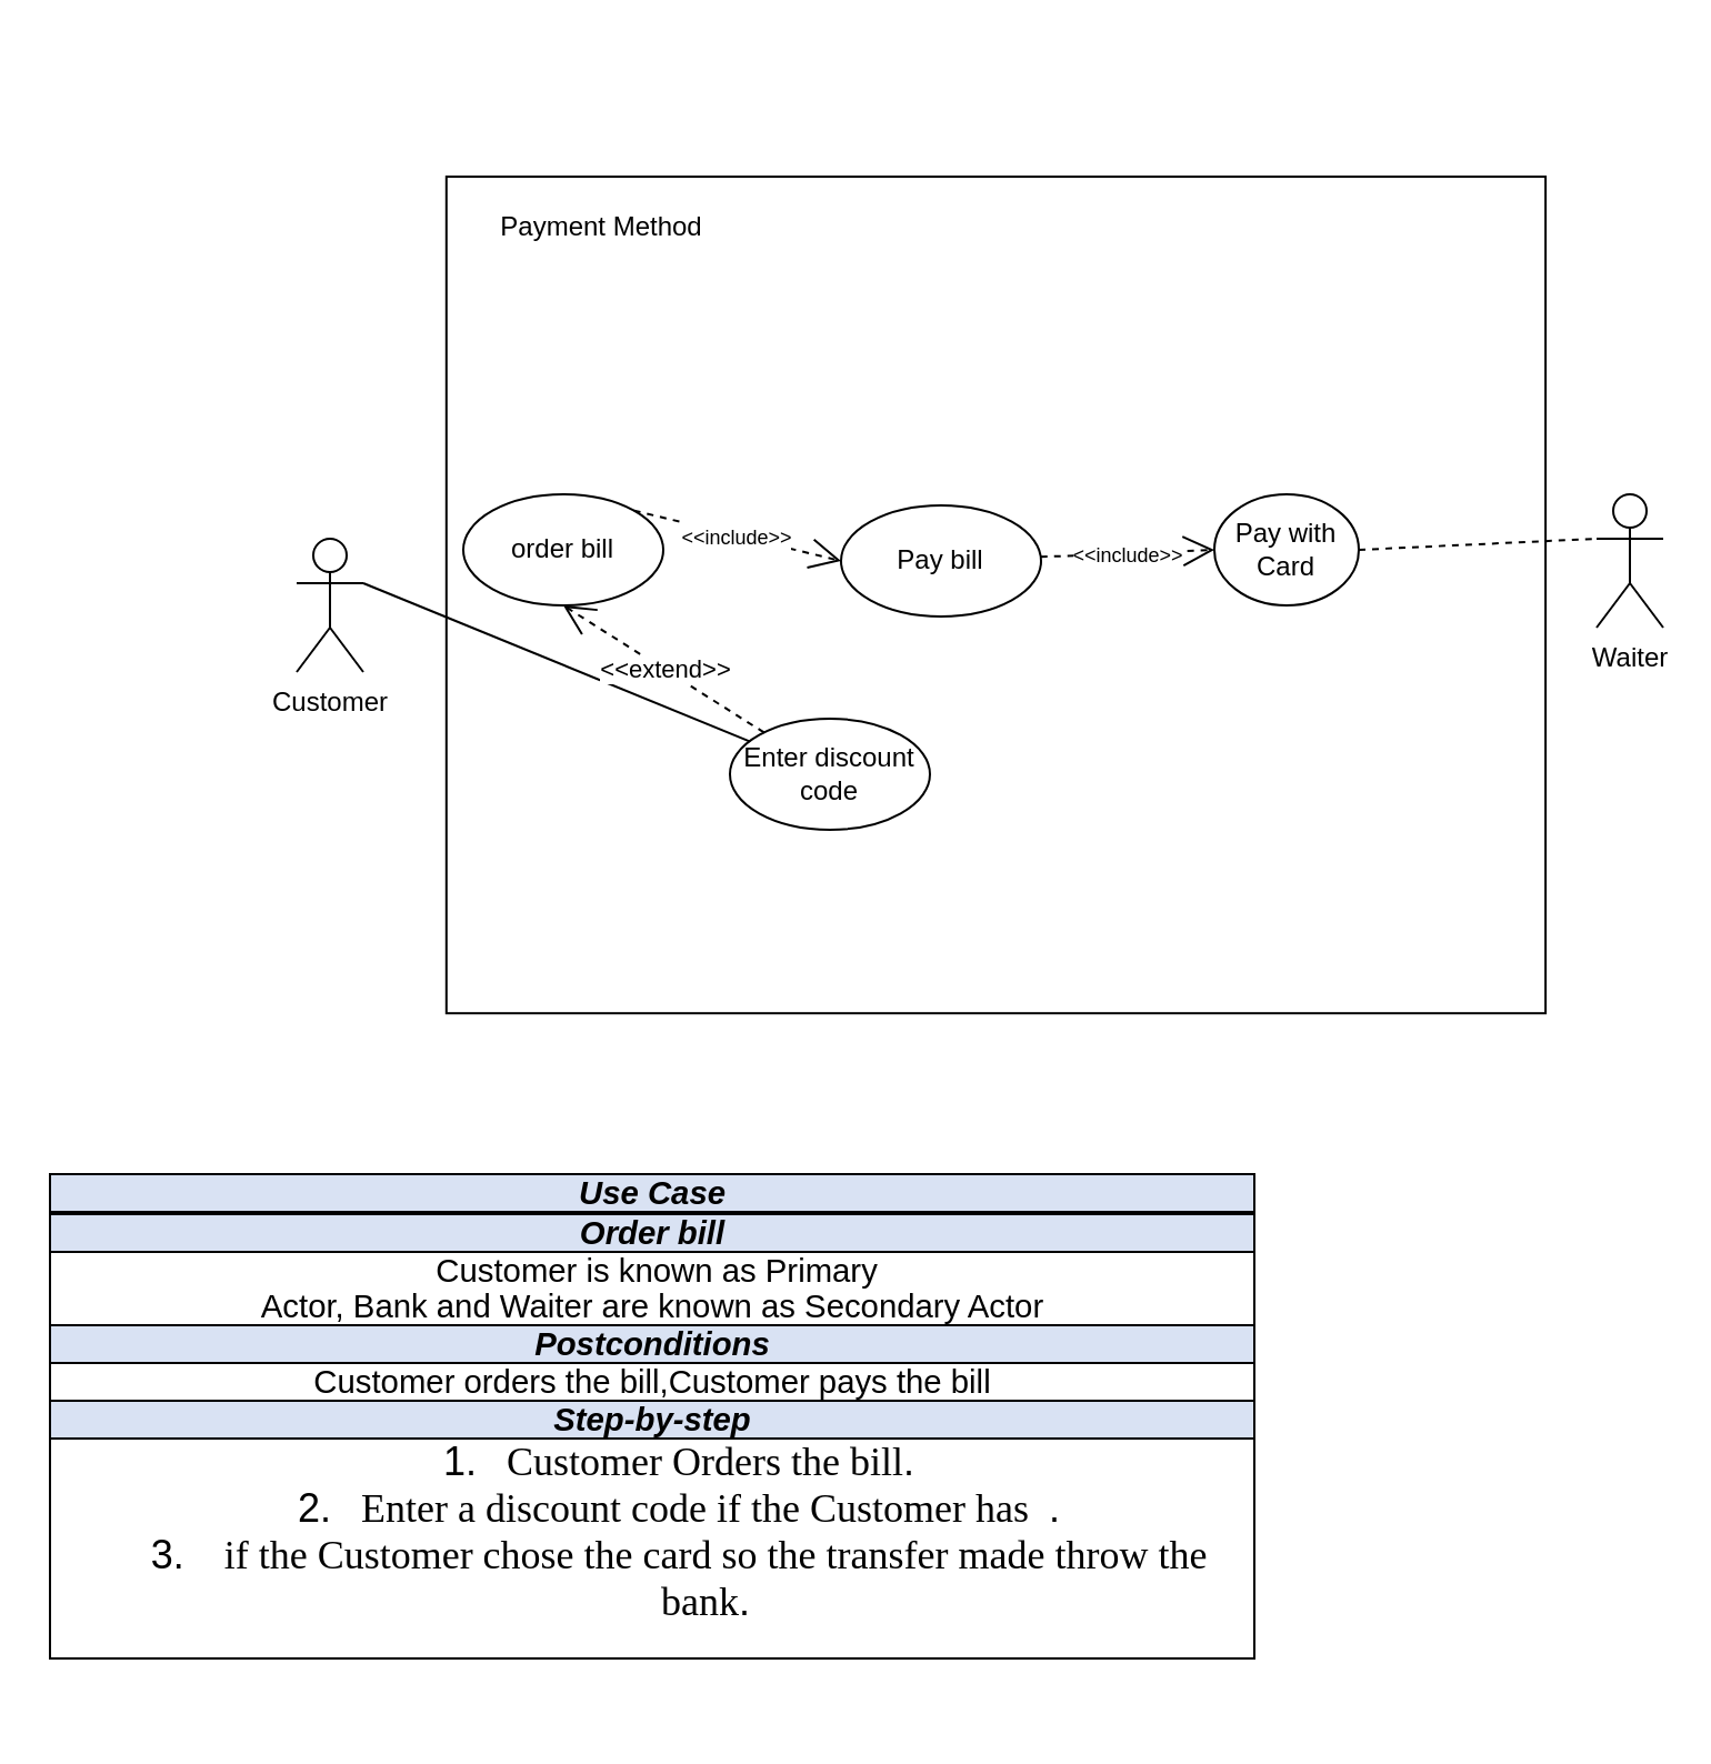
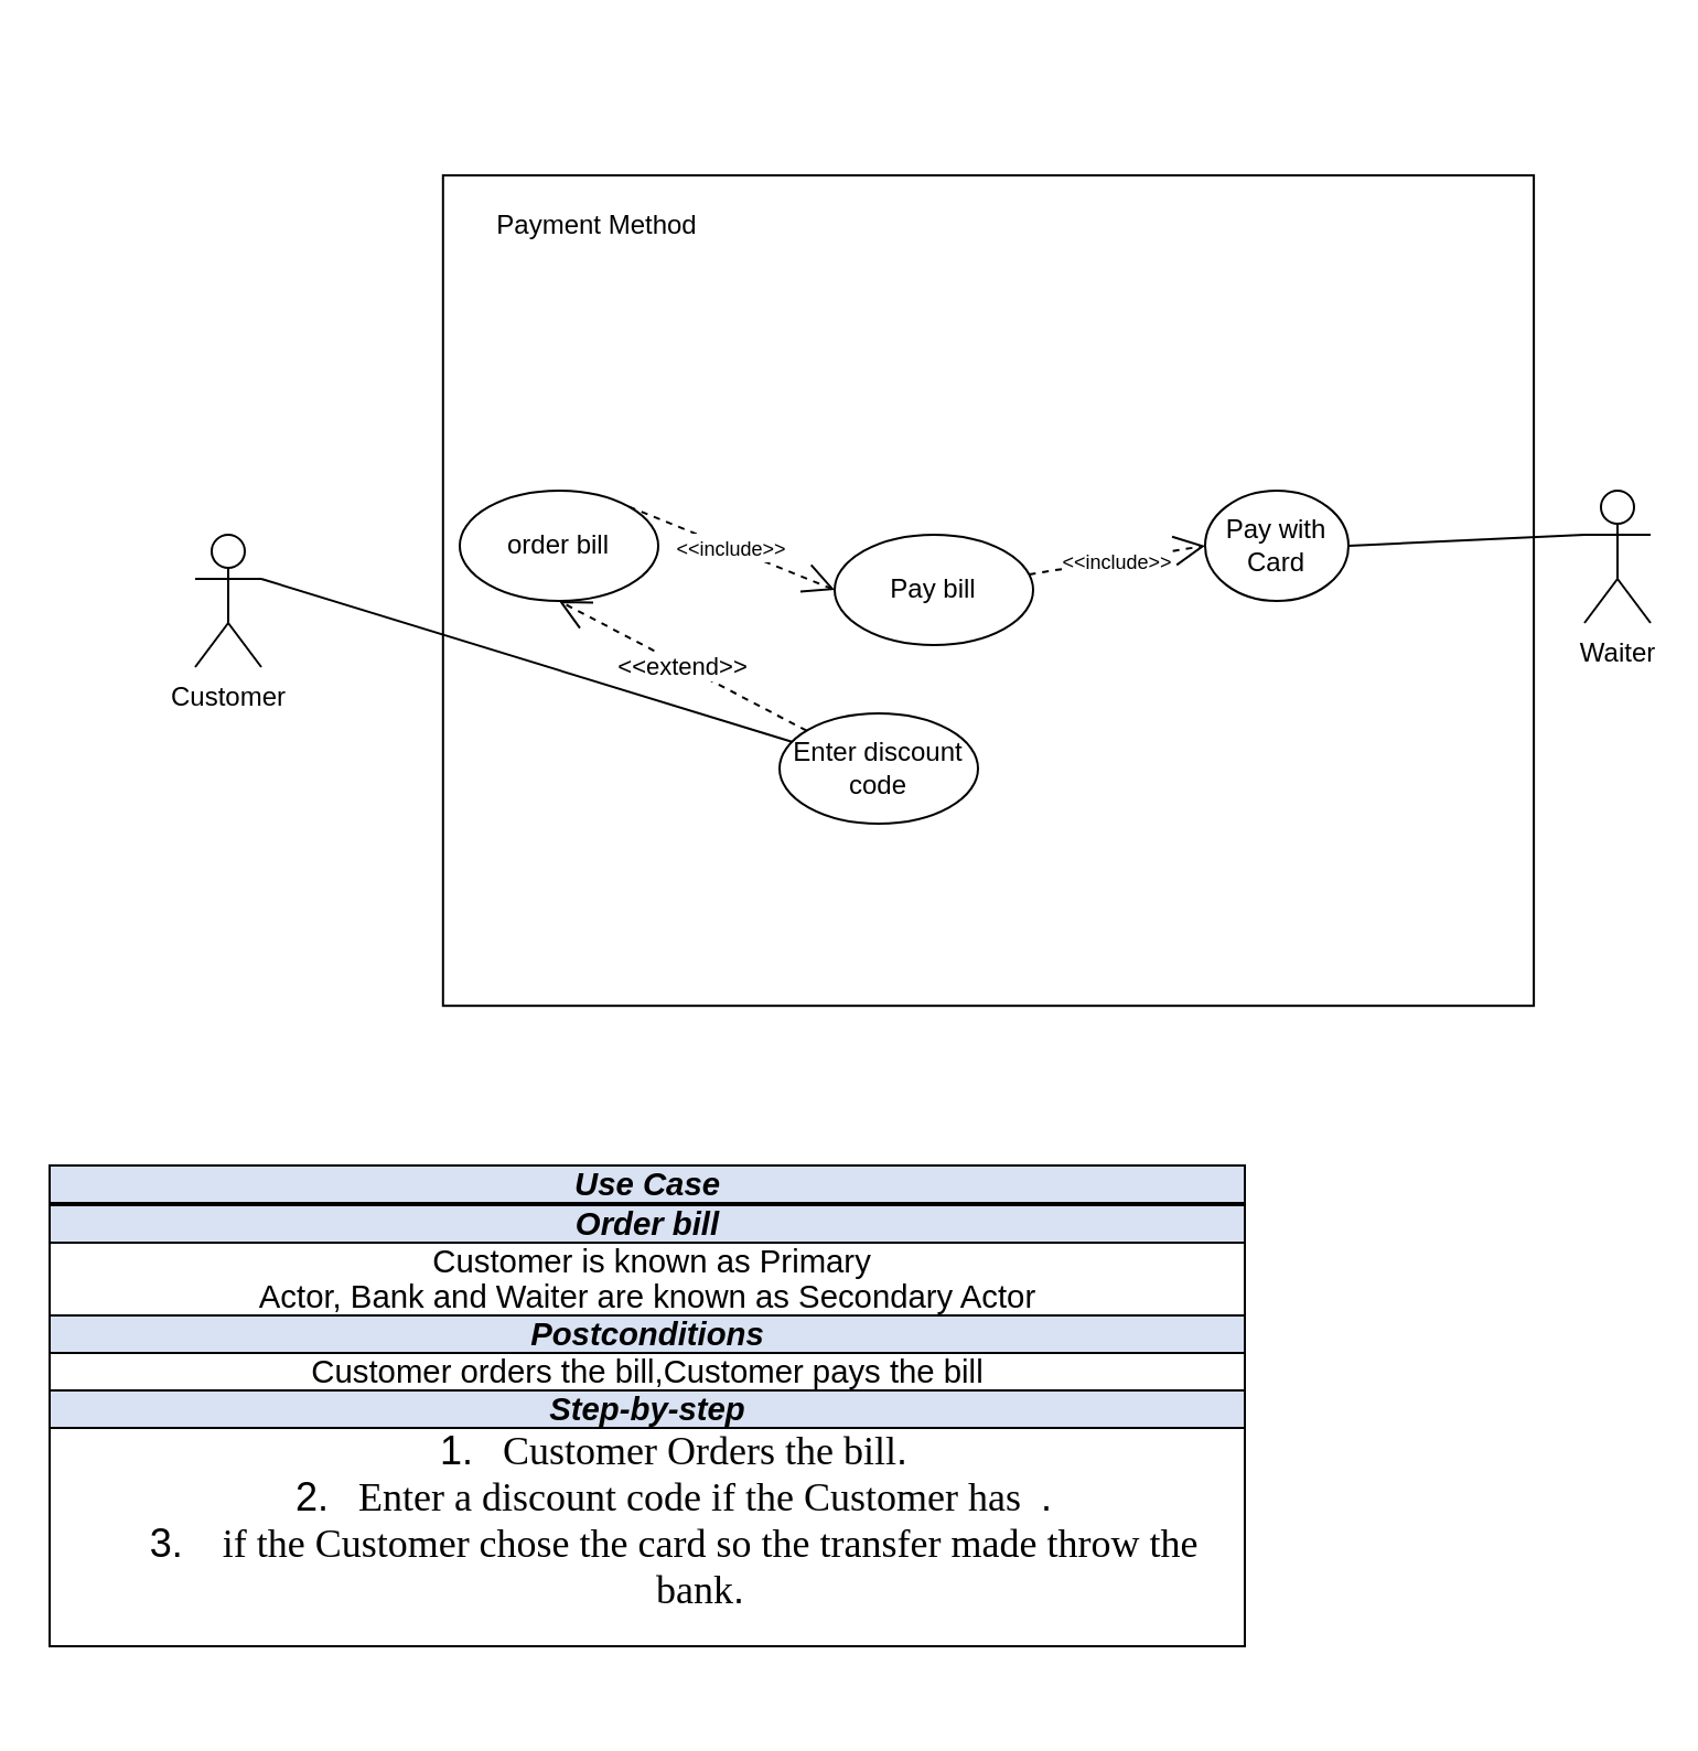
- <mxCell id="13" value="" style="endArrow=none;html=1;rounded=0;exitX=1;exitY=0.5;exitDx=0;exitDy=0;entryX=0;entryY=0.333;entryDx=0;entryDy=0;entryPerimeter=0;dashed=1;" parent="1" source="11" target="12" edge="1"><mxGeometry width="50" height="50" relative="1" as="geometry"><mxPoint x="608" y="146" as="sourcePoint" /><mxPoint x="738" y="148" as="targetPoint" /></mxGeometry></mxCell>
+ <mxCell id="13" value="" style="endArrow=none;html=1;rounded=0;exitX=1;exitY=0.5;exitDx=0;exitDy=0;entryX=0;entryY=0.333;entryDx=0;entryDy=0;entryPerimeter=0;" parent="1" source="11" target="12" edge="1"><mxGeometry width="50" height="50" relative="1" as="geometry"><mxPoint x="608" y="146" as="sourcePoint" /><mxPoint x="738" y="148" as="targetPoint" /></mxGeometry></mxCell>
- <mxCell id="7" value="Pay bill" style="ellipse;whiteSpace=wrap;html=1;" parent="1" vertex="1"><mxGeometry x="378" y="227" width="90" height="50" as="geometry" /></mxCell>
+ <mxCell id="7" value="Pay bill" style="ellipse;whiteSpace=wrap;html=1;" parent="1" vertex="1"><mxGeometry x="378" y="242" width="90" height="50" as="geometry" /></mxCell>
- <mxCell id="4" value="Customer" style="shape=umlActor;verticalLabelPosition=bottom;verticalAlign=top;html=1;outlineConnect=0;" parent="1" vertex="1"><mxGeometry x="133" y="242" width="30" height="60" as="geometry" /></mxCell>
+ <mxCell id="4" value="Customer" style="shape=umlActor;verticalLabelPosition=bottom;verticalAlign=top;html=1;outlineConnect=0;" parent="1" vertex="1"><mxGeometry x="88" y="242" width="30" height="60" as="geometry" /></mxCell>
- <mxCell id="8" value="Enter discount code" style="ellipse;whiteSpace=wrap;html=1;" parent="1" vertex="1"><mxGeometry x="328" y="323" width="90" height="50" as="geometry" /></mxCell>
+ <mxCell id="8" value="Enter discount code" style="ellipse;whiteSpace=wrap;html=1;" parent="1" vertex="1"><mxGeometry x="353" y="323" width="90" height="50" as="geometry" /></mxCell>
